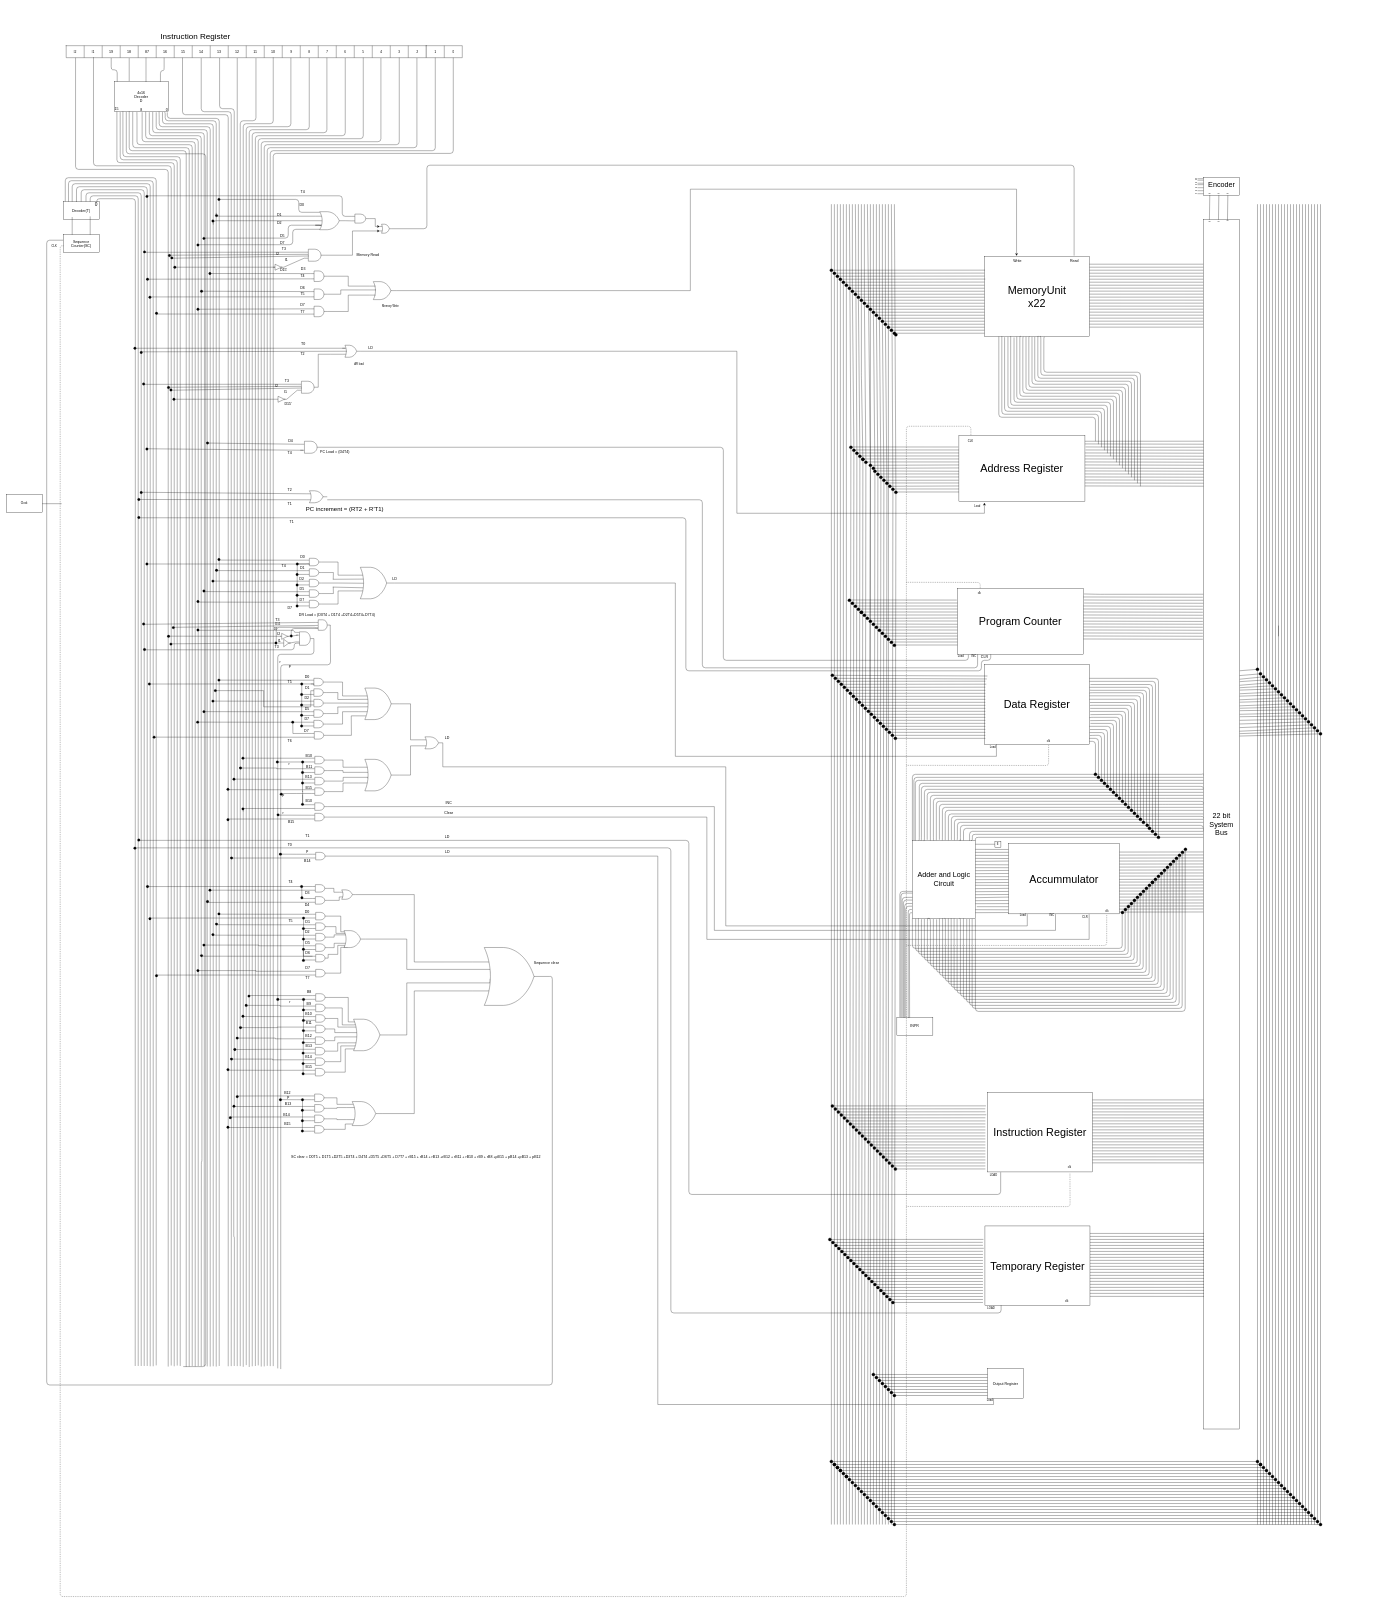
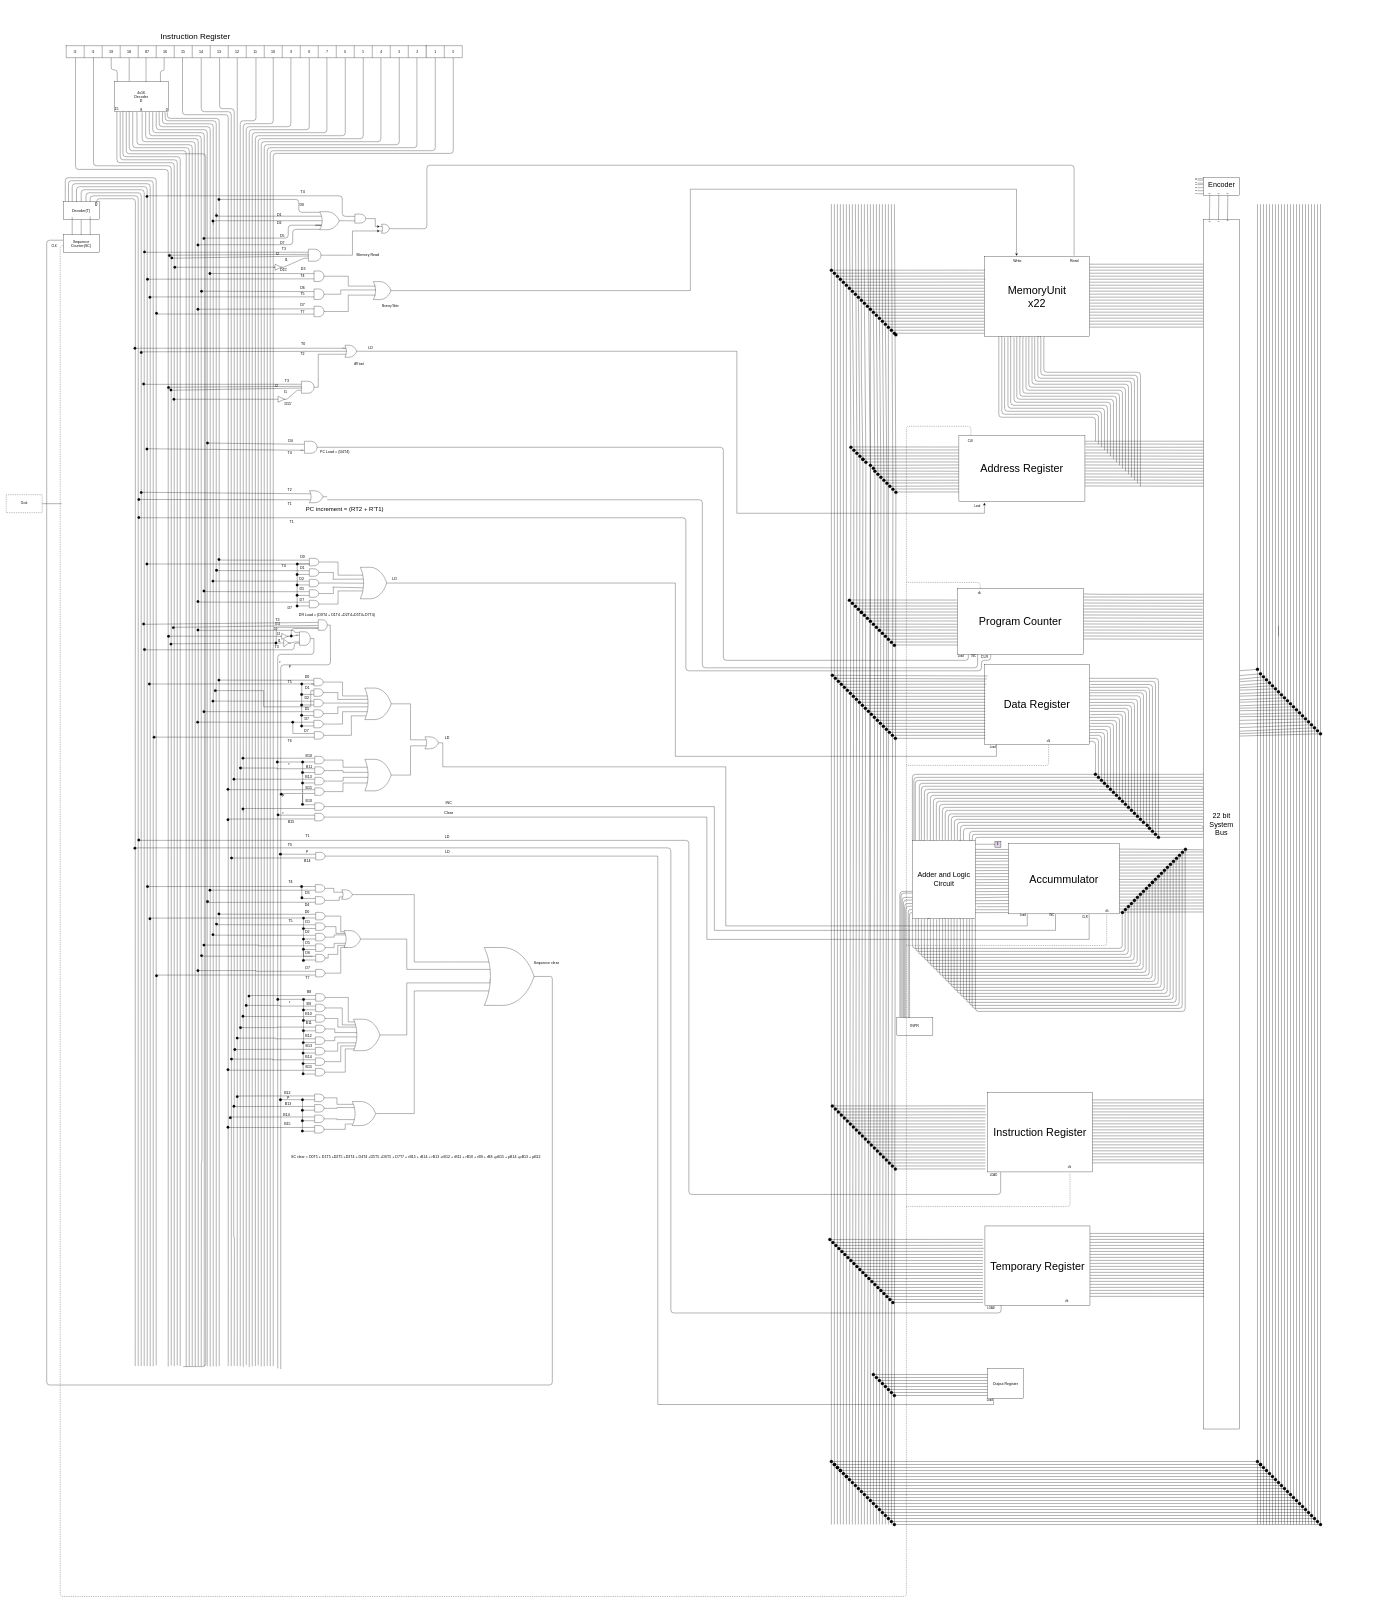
+ <mxCell id="36" value="" style="endArrow=none;html=1;entryX=0.5;entryY=1;entryDx=0;entryDy=0;exitX=0.5;exitY=0;exitDx=0;exitDy=0;" parent="1" source="33" target="34" edge="1"><mxGeometry width="50" height="50" relative="1" as="geometry"><mxPoint x="240" y="781.67" as="sourcePoint" /><mxPoint x="290" y="731.67" as="targetPoint" /></mxGeometry></mxCell>
- <mxCell id="1213" value="Clock" style="rounded=0;whiteSpace=wrap;html=1;fontSize=9;" parent="1" vertex="1"><mxGeometry x="20" y="1648" width="120" height="60" as="geometry" /></mxCell>
+ <mxCell id="1213" value="Clock" style="rounded=0;whiteSpace=wrap;html=1;fontSize=9;dashed=1;" parent="1" vertex="1"><mxGeometry x="20" y="1648" width="120" height="60" as="geometry" /></mxCell>
- <mxCell id="1237" value="E" style="whiteSpace=wrap;html=1;aspect=fixed;fontSize=9;" parent="1" vertex="1"><mxGeometry x="3315" y="2803" width="20" height="20" as="geometry" /></mxCell>
+ <mxCell id="1237" value="E" style="whiteSpace=wrap;html=1;aspect=fixed;fontSize=9;fillColor=#e1d5e7;" parent="1" vertex="1"><mxGeometry x="3315" y="2803" width="20" height="20" as="geometry" /></mxCell>
+ <mxCell id="636" value="" style="endArrow=none;html=1;fontSize=27;exitX=0.998;exitY=0.081;exitDx=0;exitDy=0;exitPerimeter=0;entryX=-0.001;entryY=0.521;entryDx=0;entryDy=0;entryPerimeter=0;" parent="1" source="613" target="839" edge="1"><mxGeometry width="50" height="50" relative="1" as="geometry"><mxPoint x="3860" y="2920" as="sourcePoint" /><mxPoint x="3910" y="2870" as="targetPoint" /></mxGeometry></mxCell>
